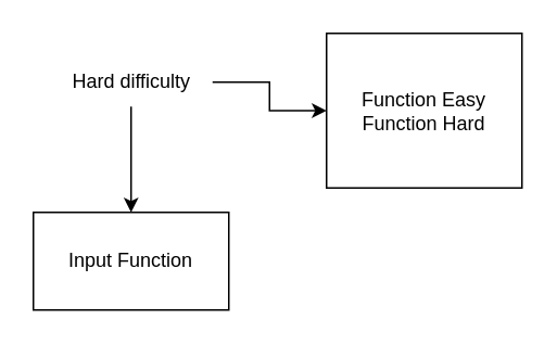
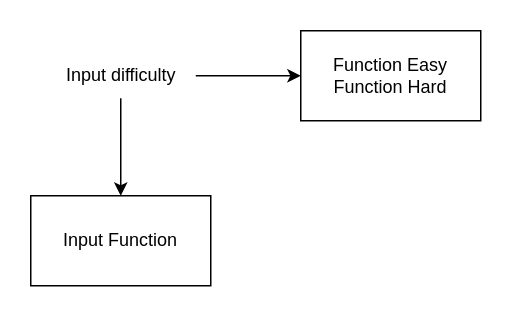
- <mxCell id="4" value="Hard difficulty" style="text;html=1;align=center;verticalAlign=middle;resizable=0;points=[];autosize=1;strokeColor=none;fillColor=none;" vertex="1" parent="1"><mxGeometry x="30" y="35" width="100" height="30" as="geometry" /></mxCell>
+ <mxCell id="4" value="Input difficulty" style="text;html=1;align=center;verticalAlign=middle;resizable=0;points=[];autosize=1;strokeColor=none;fillColor=none;" vertex="1" parent="1"><mxGeometry x="30" y="35" width="100" height="30" as="geometry" /></mxCell>
- <mxCell id="6" value="Function Easy&lt;div&gt;Function Hard&lt;/div&gt;" style="whiteSpace=wrap;html=1;" vertex="1" parent="1"><mxGeometry x="200" y="20" width="120" height="95" as="geometry" /></mxCell>
+ <mxCell id="6" value="Function Easy&lt;div&gt;Function Hard&lt;/div&gt;" style="whiteSpace=wrap;html=1;" vertex="1" parent="1"><mxGeometry x="200" y="20" width="120" height="60" as="geometry" /></mxCell>
